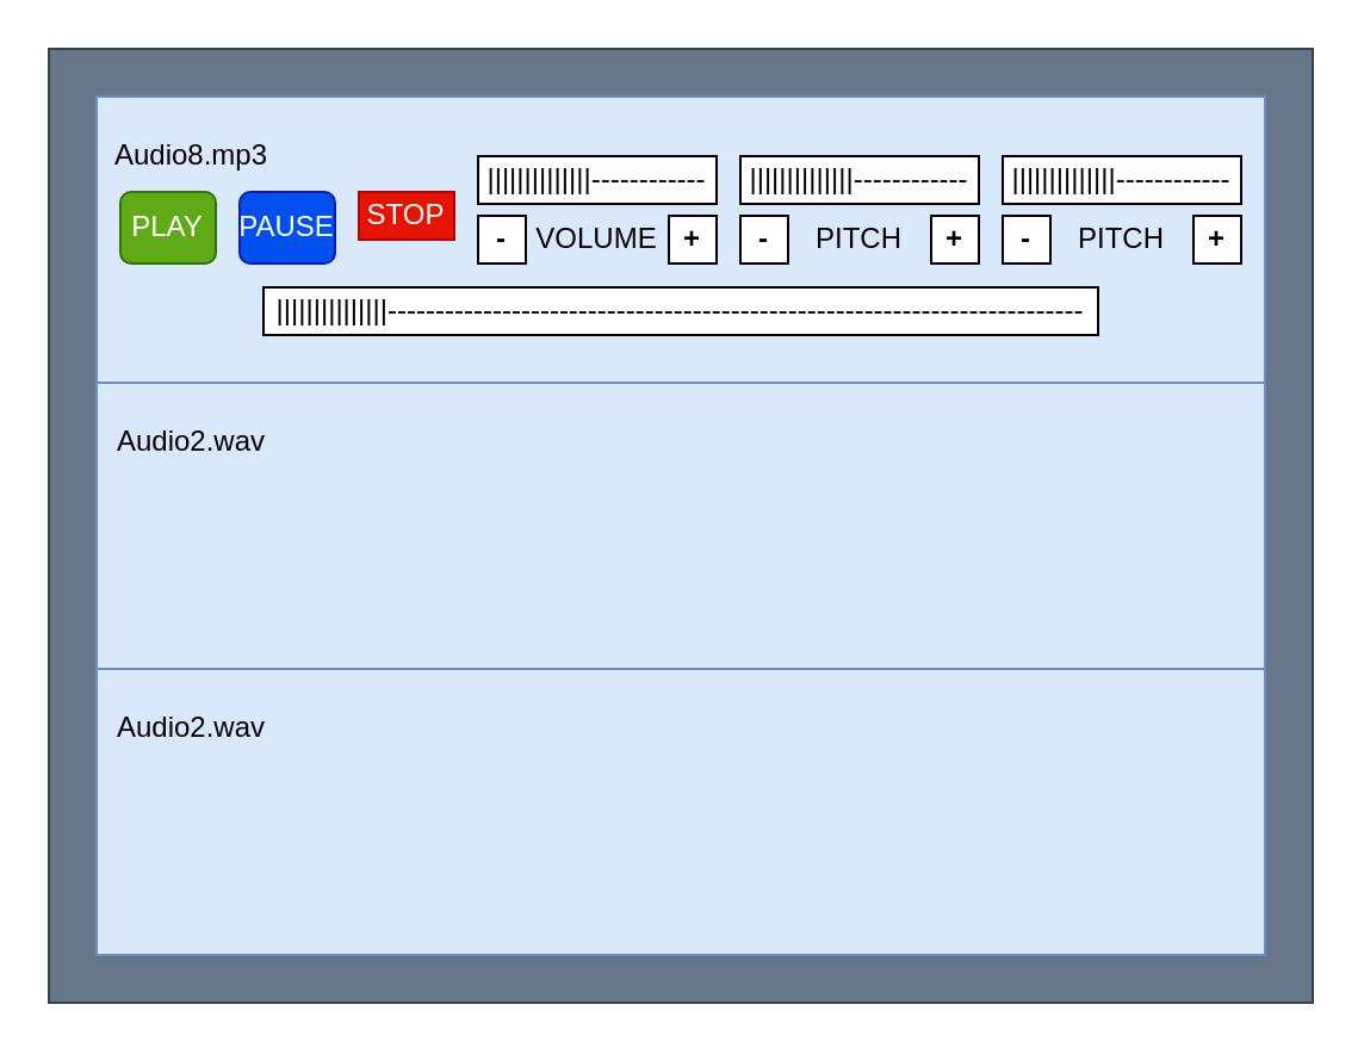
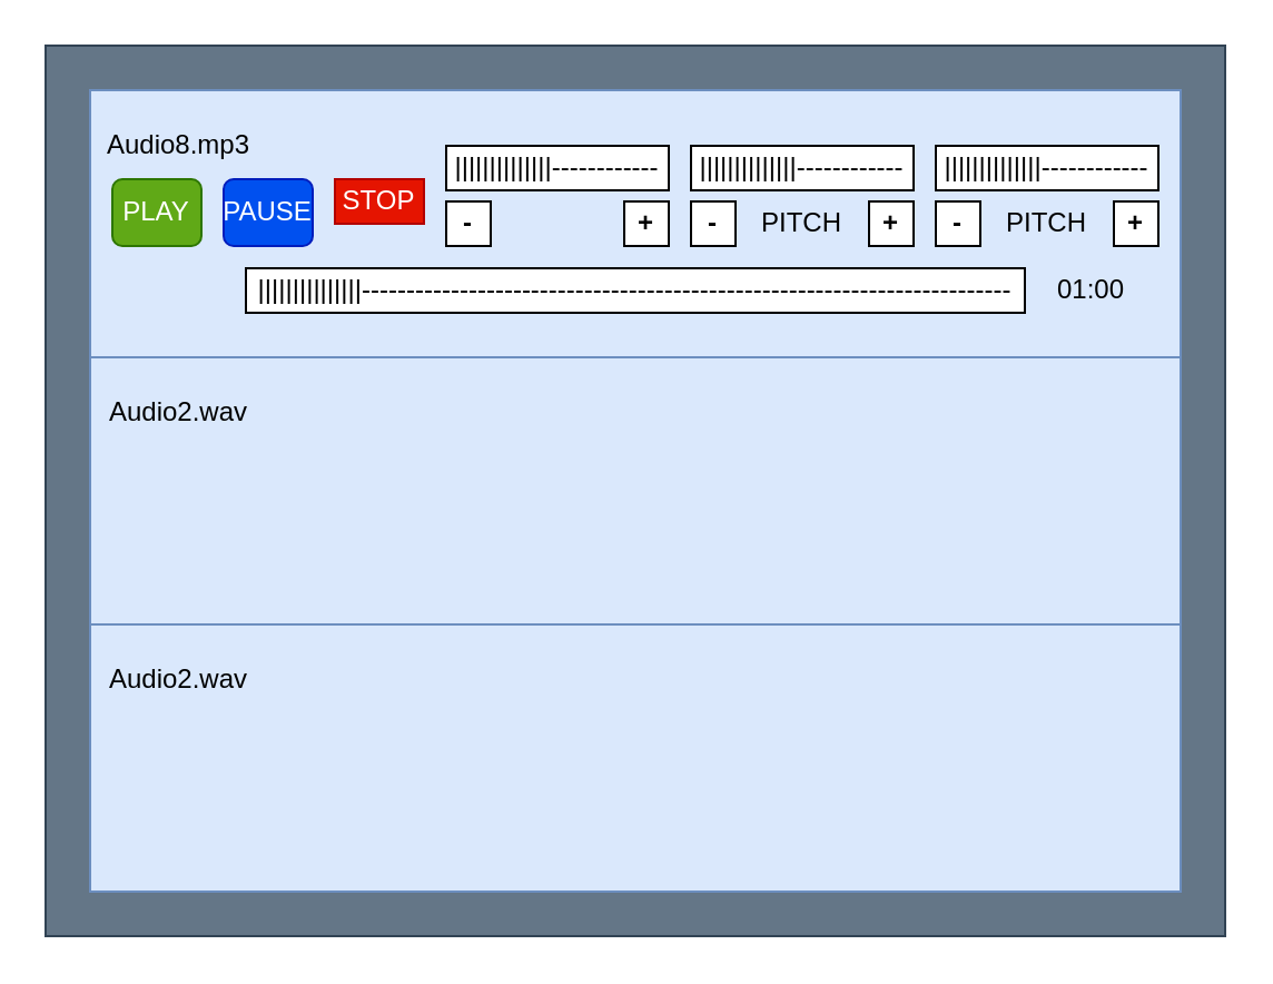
- <mxCell id="15" value="VOLUME" style="text;html=1;strokeColor=none;fillColor=none;align=center;verticalAlign=middle;whiteSpace=wrap;rounded=0;" vertex="1" parent="1"><mxGeometry x="220" y="85" width="60" height="30" as="geometry" /></mxCell>
+ <mxCell id="10" value="01:00" style="text;html=1;strokeColor=none;fillColor=none;align=center;verticalAlign=middle;whiteSpace=wrap;rounded=0;" vertex="1" parent="1"><mxGeometry x="460" y="115" width="60" height="30" as="geometry" /></mxCell>
